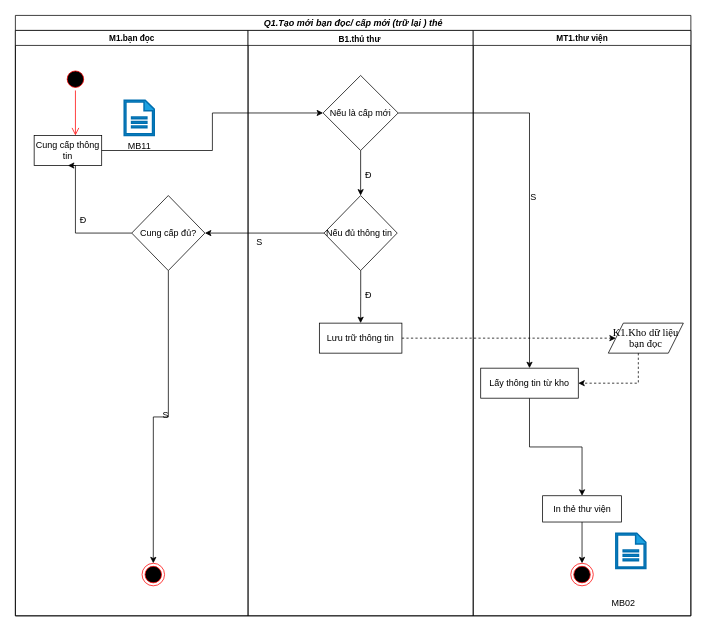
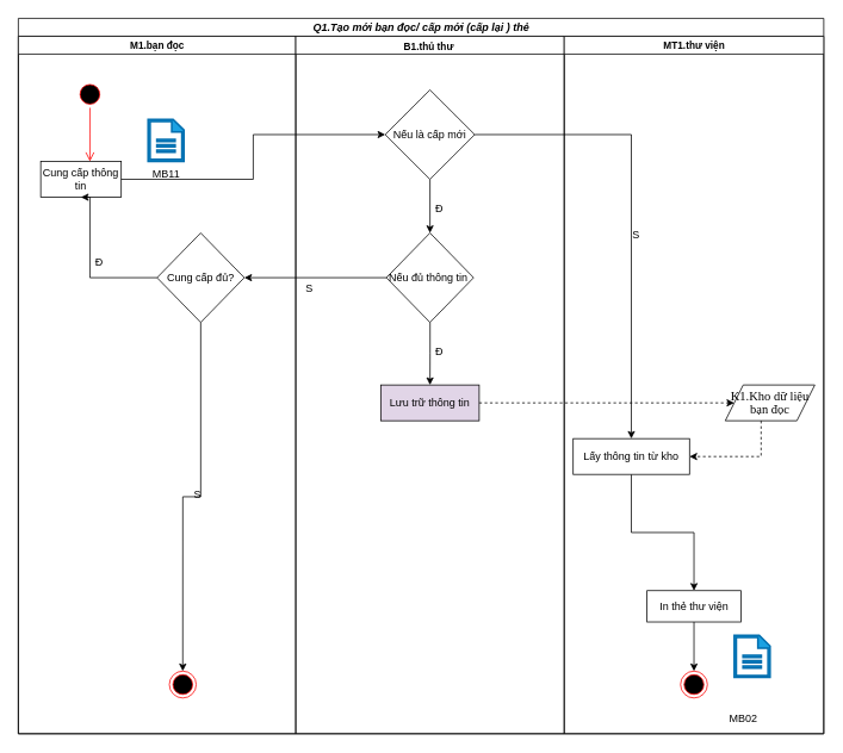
- <mxCell id="2" value="&lt;b&gt;&lt;i&gt;Q1.Tạo mới bạn đọc/ cấp mới (trữ lại ) thẻ&lt;/i&gt;&lt;/b&gt;" style="swimlane;childLayout=stackLayout;resizeParent=1;resizeParentMax=0;startSize=20;html=1;" parent="1" vertex="1"><mxGeometry x="20" y="20" width="900" height="800" as="geometry" /></mxCell>
+ <mxCell id="2" value="&lt;b&gt;&lt;i&gt;Q1.Tạo mới bạn đọc/ cấp mới (cấp lại ) thẻ&lt;/i&gt;&lt;/b&gt;" style="swimlane;childLayout=stackLayout;resizeParent=1;resizeParentMax=0;startSize=20;html=1;" parent="1" vertex="1"><mxGeometry x="20" y="20" width="900" height="800" as="geometry" /></mxCell>
- <mxCell id="18" value="Lưu trữ thông tin" style="rounded=0;whiteSpace=wrap;html=1;" parent="13" vertex="1"><mxGeometry x="95" y="390" width="110" height="40" as="geometry" /></mxCell>
+ <mxCell id="18" value="Lưu trữ thông tin" style="rounded=0;whiteSpace=wrap;html=1;fillColor=#e1d5e7;" parent="13" vertex="1"><mxGeometry x="95" y="390" width="110" height="40" as="geometry" /></mxCell>
